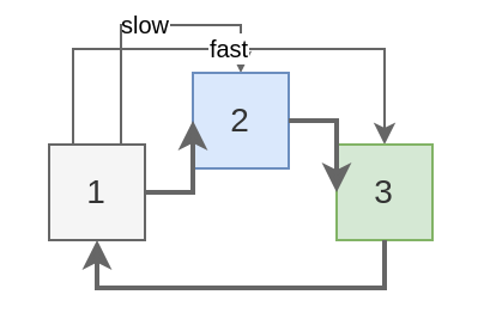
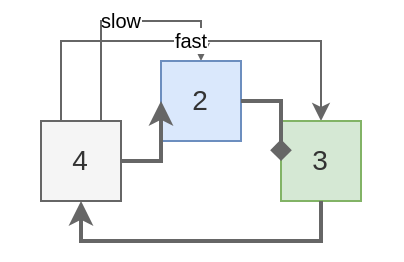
- <mxCell id="8" style="edgeStyle=orthogonalEdgeStyle;rounded=0;orthogonalLoop=1;jettySize=auto;html=1;entryX=0;entryY=0.5;entryDx=0;entryDy=0;fillColor=#f5f5f5;strokeColor=#666666;strokeWidth=2;exitX=1;exitY=0.5;exitDx=0;exitDy=0;" edge="1" parent="1" source="5" target="7"><mxGeometry relative="1" as="geometry"><mxPoint x="70" y="90" as="sourcePoint" /><mxPoint x="90" y="90" as="targetPoint" /></mxGeometry></mxCell>
+ <mxCell id="8" style="edgeStyle=orthogonalEdgeStyle;rounded=0;orthogonalLoop=1;jettySize=auto;html=1;entryX=0;entryY=0.5;entryDx=0;entryDy=0;fillColor=#f5f5f5;strokeColor=#666666;strokeWidth=2;exitX=1;exitY=0.5;exitDx=0;exitDy=0;endArrow=diamond;" edge="1" parent="1" source="5" target="7"><mxGeometry relative="1" as="geometry"><mxPoint x="70" y="90" as="sourcePoint" /><mxPoint x="90" y="90" as="targetPoint" /></mxGeometry></mxCell>
- <mxCell id="4" value="1" style="text;html=1;align=center;verticalAlign=middle;whiteSpace=wrap;rounded=0;fillColor=#f5f5f5;strokeColor=#666666;fontSize=14;fontColor=#333333;" vertex="1" parent="1"><mxGeometry x="20" y="60" width="40" height="40" as="geometry" /></mxCell>
+ <mxCell id="4" value="4" style="text;html=1;align=center;verticalAlign=middle;whiteSpace=wrap;rounded=0;fillColor=#f5f5f5;strokeColor=#666666;fontSize=14;fontColor=#333333;" vertex="1" parent="1"><mxGeometry x="20" y="60" width="40" height="40" as="geometry" /></mxCell>
